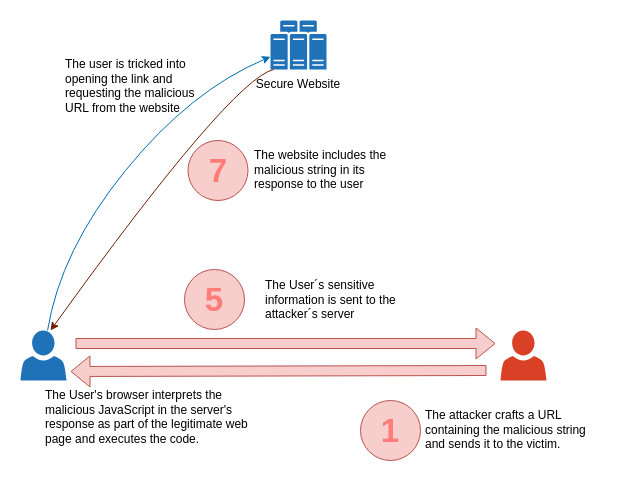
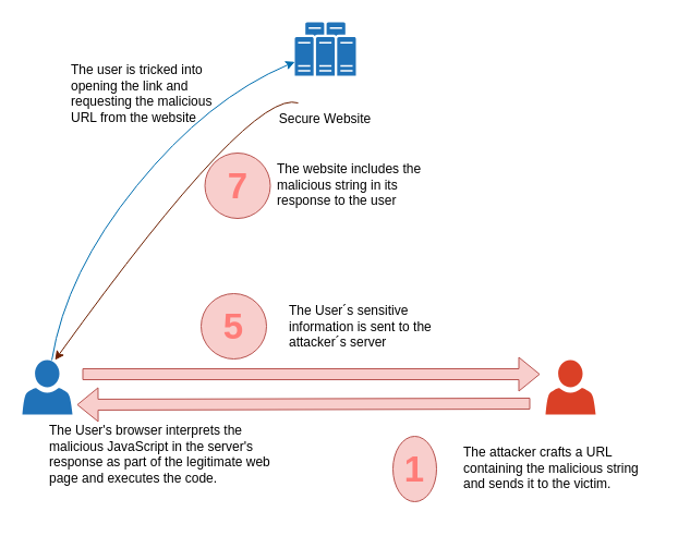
- <mxCell id="10" value="Secure Website" style="text;html=1;strokeColor=none;fillColor=none;align=center;verticalAlign=middle;whiteSpace=wrap;rounded=0;" vertex="1" parent="1"><mxGeometry x="248" y="69" width="100" height="30" as="geometry" /></mxCell>
+ <mxCell id="10" value="Secure Website" style="text;html=1;strokeColor=none;fillColor=none;align=center;verticalAlign=middle;whiteSpace=wrap;rounded=0;" vertex="1" parent="1"><mxGeometry x="248" y="94" width="100" height="30" as="geometry" /></mxCell>
- <mxCell id="7" value="&lt;font color=&quot;#ff7c78&quot; style=&quot;font-size: 33px;&quot;&gt;&lt;b&gt;1&lt;/b&gt;&lt;/font&gt;" style="ellipse;whiteSpace=wrap;html=1;aspect=fixed;fillColor=#f8cecc;strokeColor=#b85450;" vertex="1" parent="1"><mxGeometry x="360" y="400" width="60" height="60" as="geometry" /></mxCell>
+ <mxCell id="7" value="&lt;font color=&quot;#ff7c78&quot; style=&quot;font-size: 33px;&quot;&gt;&lt;b&gt;1&lt;/b&gt;&lt;/font&gt;" style="ellipse;whiteSpace=wrap;html=1;aspect=fixed;fillColor=#f8cecc;strokeColor=#b85450;" vertex="1" parent="1"><mxGeometry x="360" y="400" width="40" height="60" as="geometry" /></mxCell>
